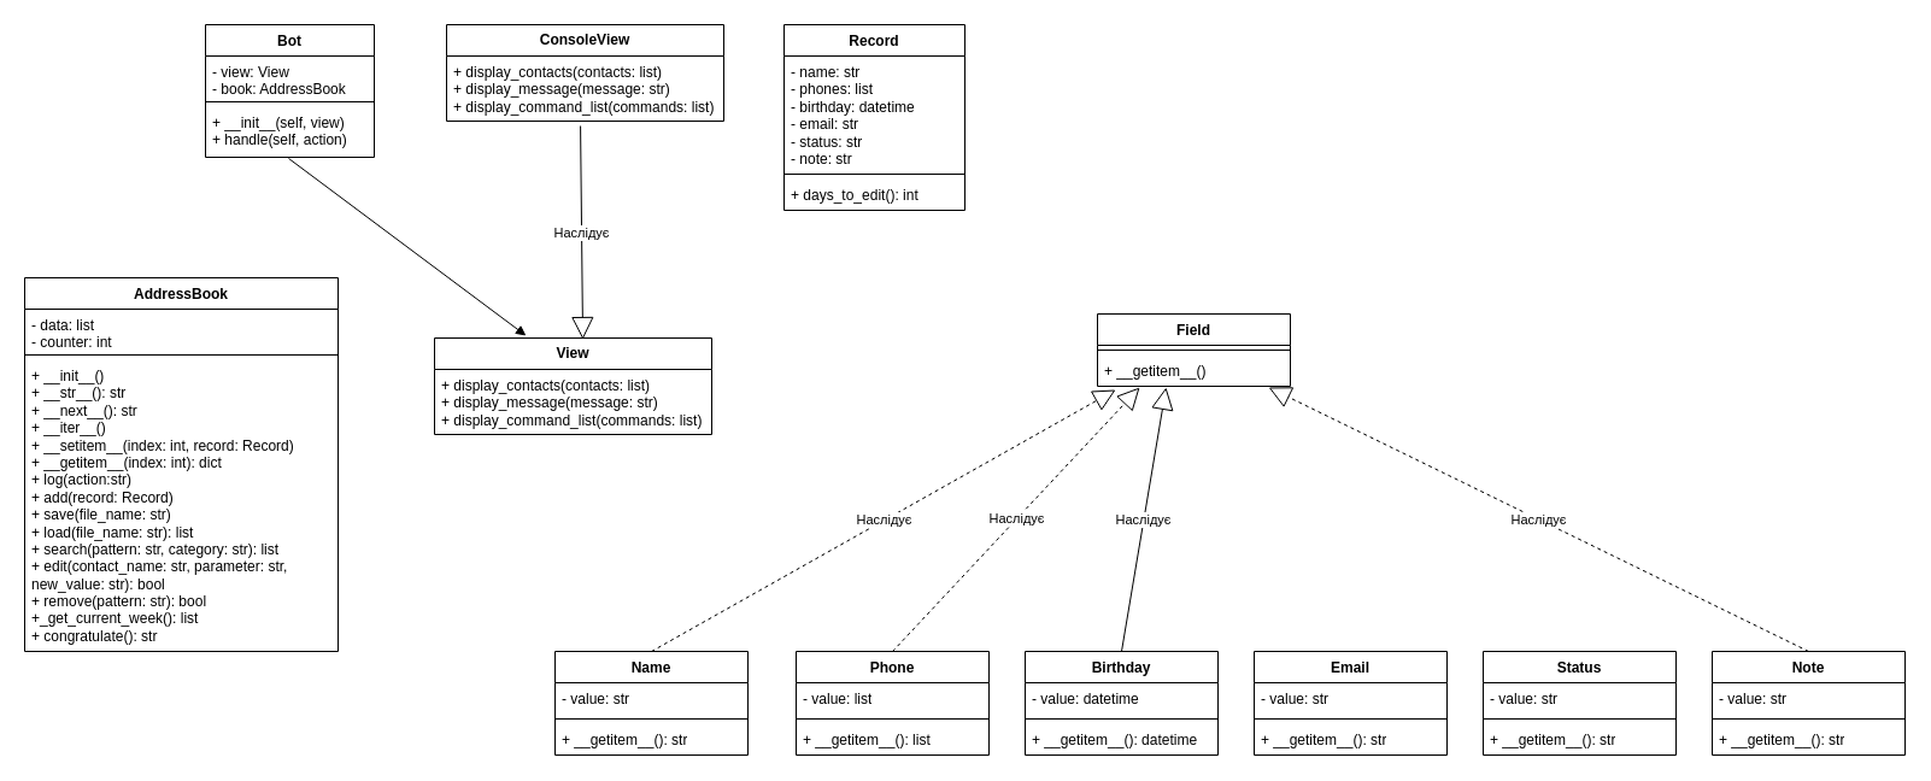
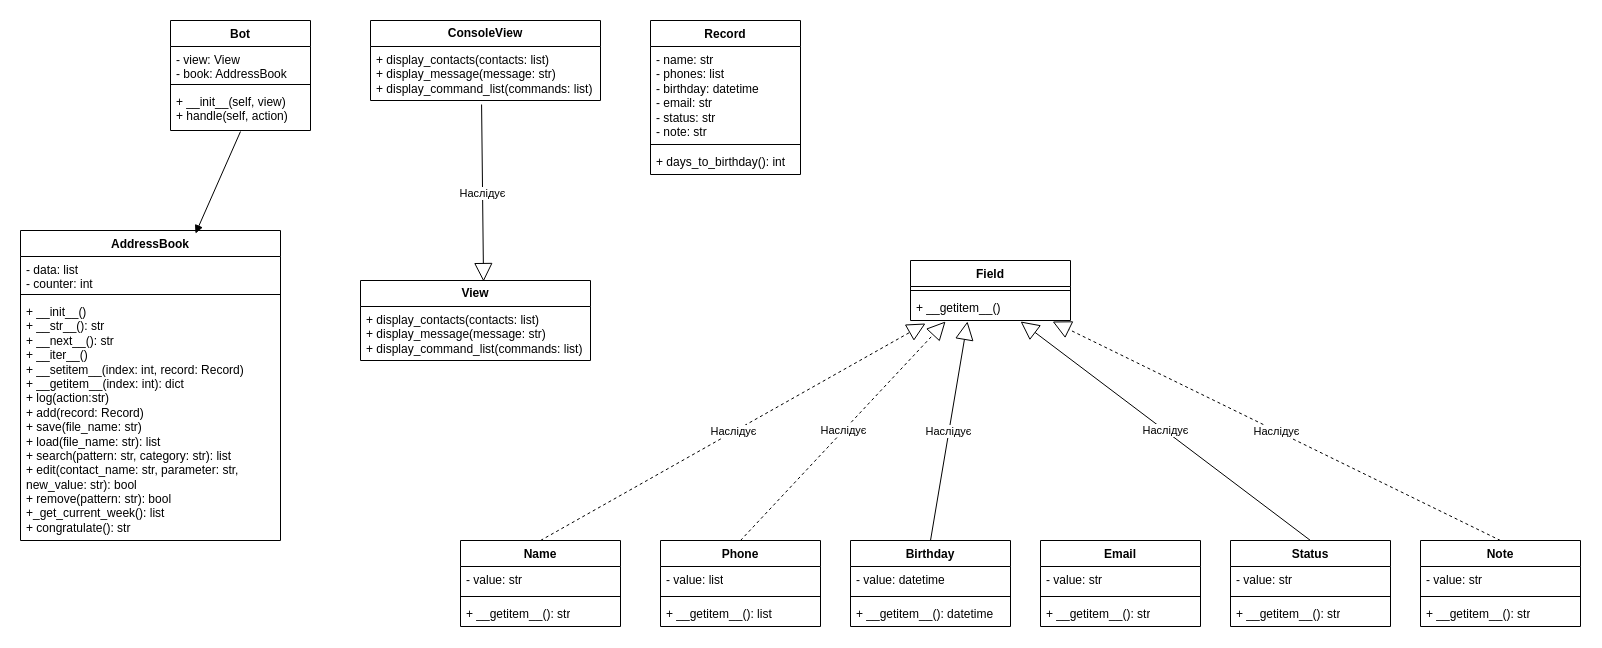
- <mxCell id="20" value="+ days_to_edit(): int" style="text;strokeColor=none;fillColor=none;align=left;verticalAlign=top;spacingLeft=4;spacingRight=4;overflow=hidden;rotatable=0;points=[[0,0.5],[1,0.5]];portConstraint=eastwest;whiteSpace=wrap;html=1;" vertex="1" parent="17"><mxGeometry y="128" width="150" height="26" as="geometry" /></mxCell>
+ <mxCell id="20" value="+ days_to_birthday(): int" style="text;strokeColor=none;fillColor=none;align=left;verticalAlign=top;spacingLeft=4;spacingRight=4;overflow=hidden;rotatable=0;points=[[0,0.5],[1,0.5]];portConstraint=eastwest;whiteSpace=wrap;html=1;" vertex="1" parent="17"><mxGeometry y="128" width="150" height="26" as="geometry" /></mxCell>
+ <mxCell id="14" value="" style="html=1;verticalAlign=bottom;endArrow=block;curved=0;rounded=0;exitX=0.5;exitY=1.024;exitDx=0;exitDy=0;exitPerimeter=0;entryX=0.673;entryY=0.01;entryDx=0;entryDy=0;entryPerimeter=0;" edge="1" parent="1" source="5" target="6"><mxGeometry width="80" relative="1" as="geometry"><mxPoint x="360" y="300" as="sourcePoint" /><mxPoint x="440" y="300" as="targetPoint" /></mxGeometry></mxCell>
- <mxCell id="15" value="" style="html=1;verticalAlign=bottom;endArrow=block;curved=0;rounded=0;exitX=0.493;exitY=1.024;exitDx=0;exitDy=0;exitPerimeter=0;entryX=0.33;entryY=-0.025;entryDx=0;entryDy=0;entryPerimeter=0;" edge="1" parent="1" source="5" target="10"><mxGeometry width="80" relative="1" as="geometry"><mxPoint x="250" y="141" as="sourcePoint" /><mxPoint x="205" y="243" as="targetPoint" /></mxGeometry></mxCell>
+ <mxCell id="51" value="Наслідує" style="endArrow=block;endSize=16;endFill=0;html=1;rounded=0;exitX=0.5;exitY=0;exitDx=0;exitDy=0;entryX=0.688;entryY=1.038;entryDx=0;entryDy=0;entryPerimeter=0;" edge="1" parent="1" source="41" target="47"><mxGeometry width="160" relative="1" as="geometry"><mxPoint x="1040" y="190" as="sourcePoint" /><mxPoint x="1042" y="367" as="targetPoint" /></mxGeometry></mxCell>
